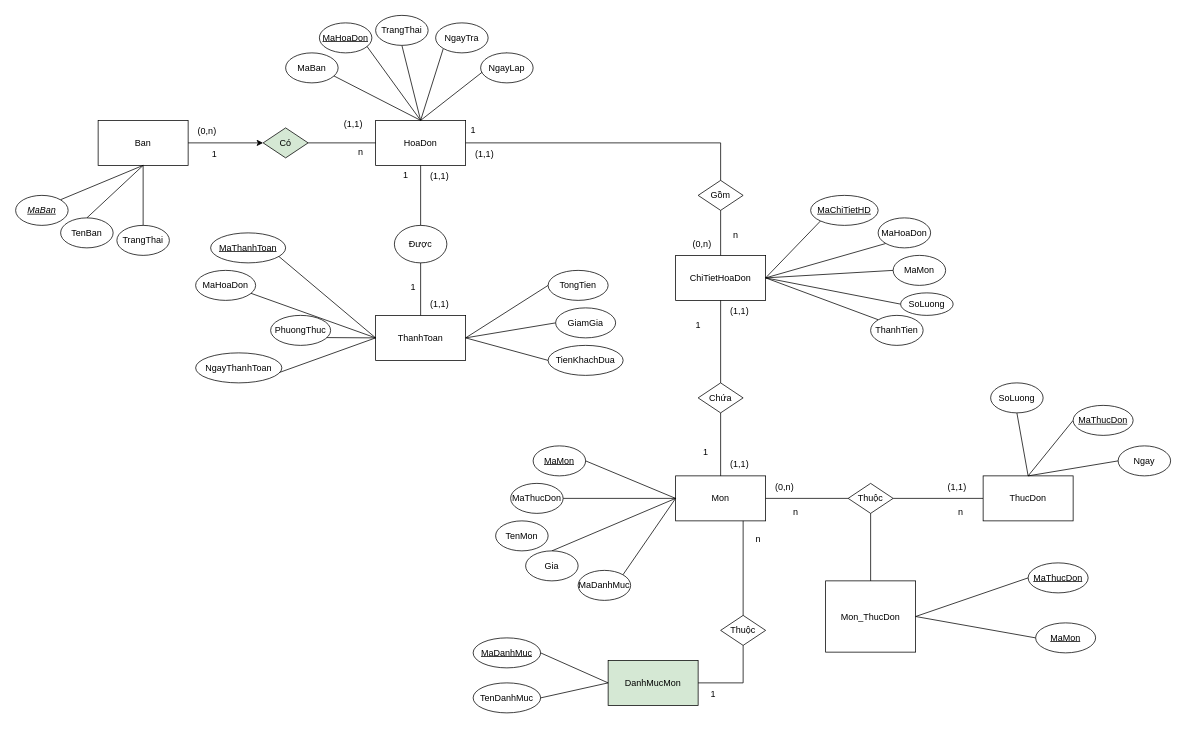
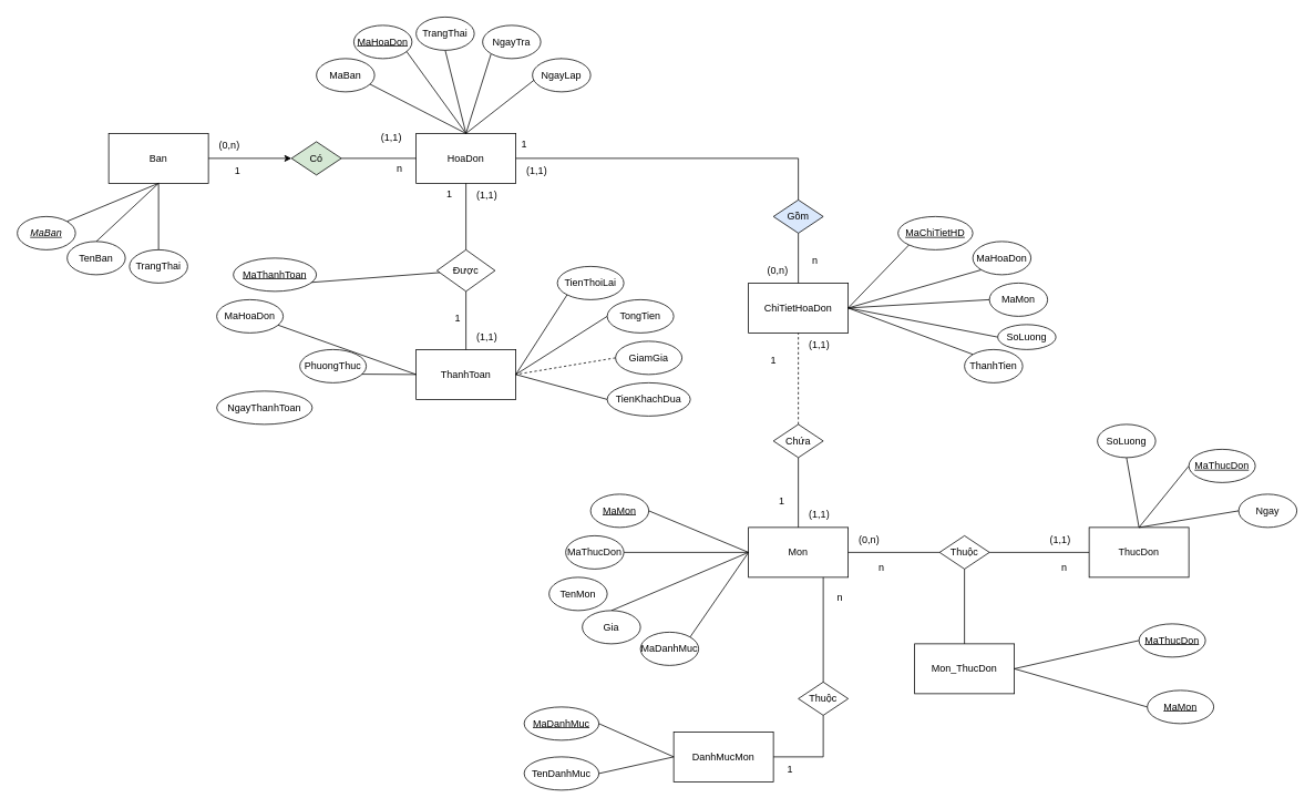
- <mxCell id="8" value="Gồm" style="rhombus;whiteSpace=wrap;html=1;" parent="1" vertex="1"><mxGeometry x="930" y="240" width="60" height="40" as="geometry" /></mxCell>
+ <mxCell id="8" value="Gồm" style="rhombus;whiteSpace=wrap;html=1;fillColor=#dae8fc;" parent="1" vertex="1"><mxGeometry x="930" y="240" width="60" height="40" as="geometry" /></mxCell>
- <mxCell id="75" value="Được" style="ellipse;whiteSpace=wrap;html=1;" parent="1" vertex="1"><mxGeometry x="525" y="300" width="70" height="50" as="geometry" /></mxCell>
+ <mxCell id="75" value="Được" style="rhombus;whiteSpace=wrap;html=1;" parent="1" vertex="1"><mxGeometry x="525" y="300" width="70" height="50" as="geometry" /></mxCell>
+ <mxCell id="94" value="TienThoiLai" style="ellipse;whiteSpace=wrap;html=1;" parent="1" vertex="1"><mxGeometry x="670" y="320" width="80" height="40" as="geometry" /></mxCell>
- <mxCell id="79" value="" style="endArrow=none;html=1;rounded=0;exitX=0.888;exitY=0.74;exitDx=0;exitDy=0;exitPerimeter=0;entryX=0;entryY=0.5;entryDx=0;entryDy=0;" parent="1" source="80" target="76" edge="1"><mxGeometry width="50" height="50" relative="1" as="geometry"><mxPoint x="420" y="224" as="sourcePoint" /><mxPoint x="445" y="574" as="targetPoint" /></mxGeometry></mxCell>
+ <mxCell id="79" value="" style="endArrow=none;html=1;rounded=0;exitX=0.888;exitY=0.74;exitDx=0;exitDy=0;exitPerimeter=0;" parent="1" source="80" target="75" edge="1"><mxGeometry width="50" height="50" relative="1" as="geometry"><mxPoint x="420" y="224" as="sourcePoint" /><mxPoint x="445" y="574" as="targetPoint" /></mxGeometry></mxCell>
+ <mxCell id="93" value="" style="endArrow=none;html=1;rounded=0;exitX=0;exitY=1;exitDx=0;exitDy=0;entryX=1;entryY=0.5;entryDx=0;entryDy=0;" parent="1" source="94" target="76" edge="1"><mxGeometry width="50" height="50" relative="1" as="geometry"><mxPoint x="640" y="348" as="sourcePoint" /><mxPoint x="710" y="484" as="targetPoint" /></mxGeometry></mxCell>
- <mxCell id="89" value="" style="endArrow=none;html=1;rounded=0;exitX=0;exitY=0.5;exitDx=0;exitDy=0;entryX=1;entryY=0.5;entryDx=0;entryDy=0;" parent="1" source="90" target="76" edge="1"><mxGeometry width="50" height="50" relative="1" as="geometry"><mxPoint x="220" y="358" as="sourcePoint" /><mxPoint x="290" y="494" as="targetPoint" /></mxGeometry></mxCell>
+ <mxCell id="89" value="" style="endArrow=none;html=1;rounded=0;exitX=0;exitY=0.5;exitDx=0;exitDy=0;entryX=1;entryY=0.5;entryDx=0;entryDy=0;dashed=1;" parent="1" source="90" target="76" edge="1"><mxGeometry width="50" height="50" relative="1" as="geometry"><mxPoint x="220" y="358" as="sourcePoint" /><mxPoint x="290" y="494" as="targetPoint" /></mxGeometry></mxCell>
- <mxCell id="15" value="" style="endArrow=none;html=1;rounded=0;entryX=0.5;entryY=1;entryDx=0;entryDy=0;exitX=0.5;exitY=0;exitDx=0;exitDy=0;" parent="1" source="9" target="4" edge="1"><mxGeometry width="50" height="50" relative="1" as="geometry"><mxPoint x="1020" y="480" as="sourcePoint" /><mxPoint x="1070" y="430" as="targetPoint" /></mxGeometry></mxCell>
+ <mxCell id="15" value="" style="endArrow=none;html=1;rounded=0;entryX=0.5;entryY=1;entryDx=0;entryDy=0;exitX=0.5;exitY=0;exitDx=0;exitDy=0;dashed=1;" parent="1" source="9" target="4" edge="1"><mxGeometry width="50" height="50" relative="1" as="geometry"><mxPoint x="1020" y="480" as="sourcePoint" /><mxPoint x="1070" y="430" as="targetPoint" /></mxGeometry></mxCell>
- <mxCell id="87" value="" style="endArrow=none;html=1;rounded=0;exitX=0.888;exitY=0.74;exitDx=0;exitDy=0;exitPerimeter=0;entryX=0;entryY=0.5;entryDx=0;entryDy=0;" parent="1" source="88" target="76" edge="1"><mxGeometry width="50" height="50" relative="1" as="geometry"><mxPoint x="455" y="458" as="sourcePoint" /><mxPoint x="525" y="594" as="targetPoint" /></mxGeometry></mxCell>
- <mxCell id="110" value="Mon_ThucDon" style="rounded=0;whiteSpace=wrap;html=1;" vertex="1" parent="1"><mxGeometry x="1100" y="774" width="120" height="95" as="geometry" /></mxCell>
+ <mxCell id="110" value="Mon_ThucDon" style="rounded=0;whiteSpace=wrap;html=1;" vertex="1" parent="1"><mxGeometry x="1100" y="774" width="120" height="60" as="geometry" /></mxCell>
- <mxCell id="6" value="DanhMucMon" style="rounded=0;whiteSpace=wrap;html=1;fillColor=#d5e8d4;" parent="1" vertex="1"><mxGeometry x="810" y="880" width="120" height="60" as="geometry" /></mxCell>
+ <mxCell id="6" value="DanhMucMon" style="rounded=0;whiteSpace=wrap;html=1;" parent="1" vertex="1"><mxGeometry x="810" y="880" width="120" height="60" as="geometry" /></mxCell>
